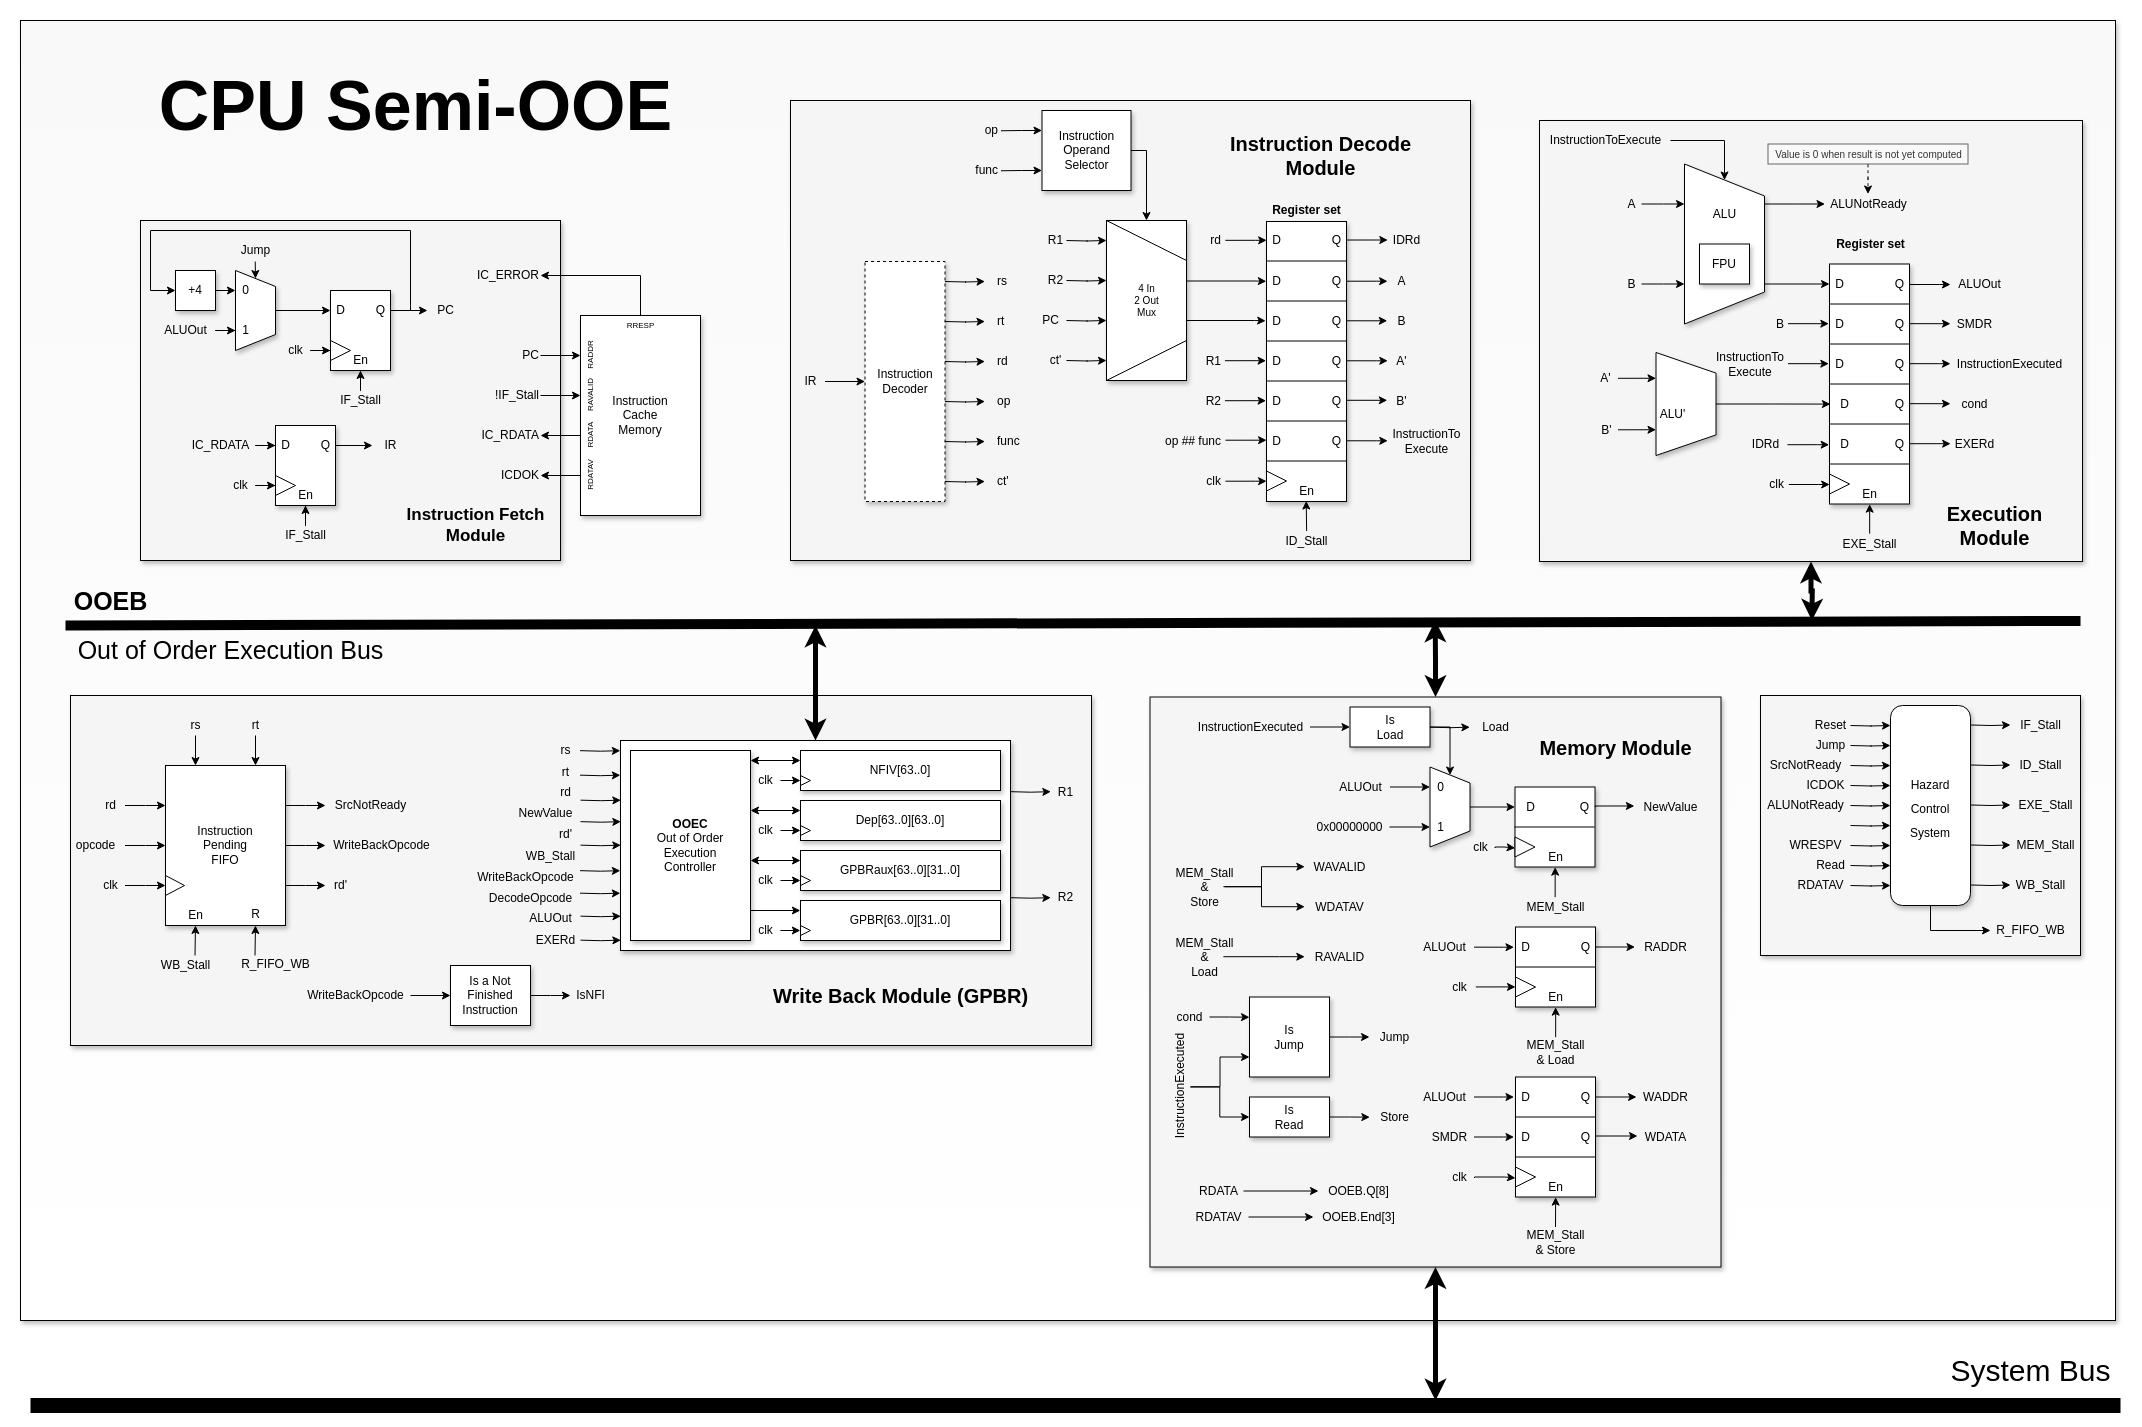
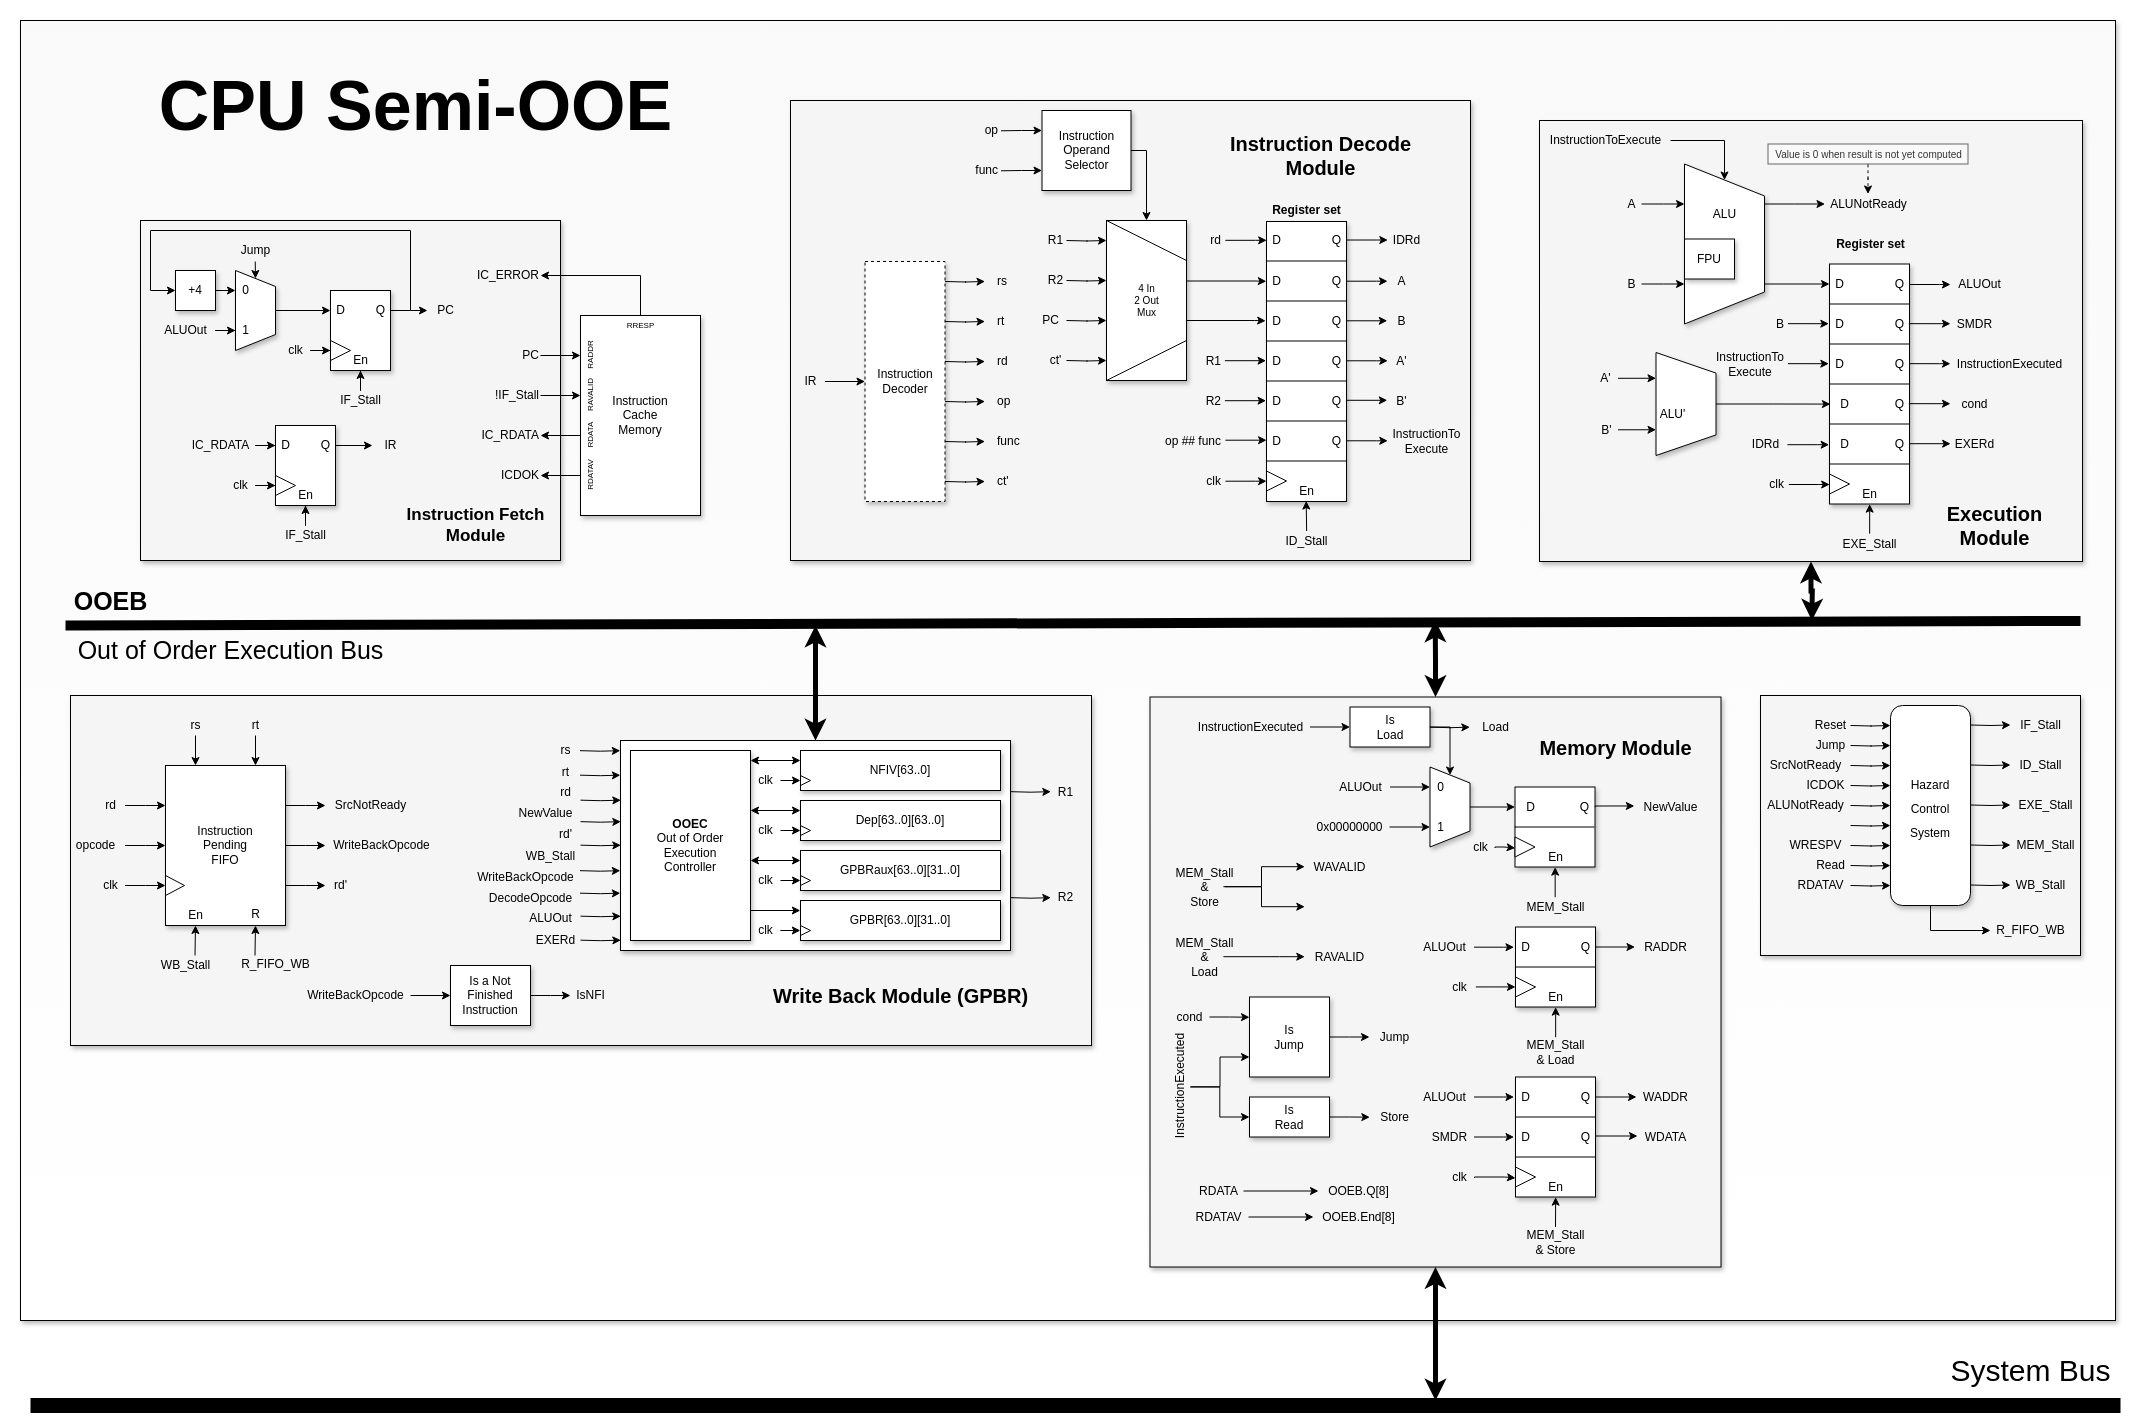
- <mxCell id="295" value="FPU" style="rounded=0;whiteSpace=wrap;html=1;shadow=1;labelBackgroundColor=none;fontSize=12;align=center;" parent="257" vertex="1"><mxGeometry x="160" y="123.5" width="50" height="40" as="geometry" /></mxCell>
+ <mxCell id="295" value="FPU" style="rounded=0;whiteSpace=wrap;html=1;shadow=1;labelBackgroundColor=none;fontSize=12;align=center;" parent="257" vertex="1"><mxGeometry x="145" y="118.5" width="50" height="40" as="geometry" /></mxCell>
- <mxCell id="344" value="WDATAV" style="text;html=1;align=center;verticalAlign=middle;resizable=0;points=[];;autosize=1;fontSize=12;" parent="320" vertex="1"><mxGeometry x="189.5" y="200" width="60" height="20" as="geometry" /></mxCell>
- <mxCell id="407" value="OOEB.End[3]" style="text;html=1;align=center;verticalAlign=middle;resizable=0;points=[];;autosize=1;fontSize=12;" vertex="1" parent="320"><mxGeometry x="193.5" y="510" width="90" height="20" as="geometry" /></mxCell>
+ <mxCell id="407" value="OOEB.End[8]" style="text;html=1;align=center;verticalAlign=middle;resizable=0;points=[];;autosize=1;fontSize=12;" vertex="1" parent="320"><mxGeometry x="193.5" y="510" width="90" height="20" as="geometry" /></mxCell>
